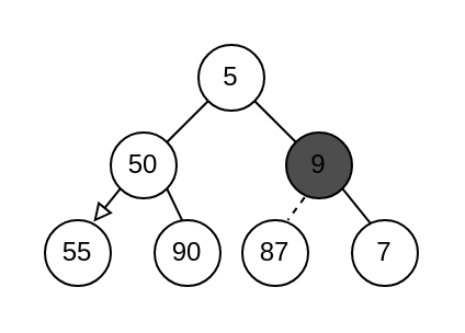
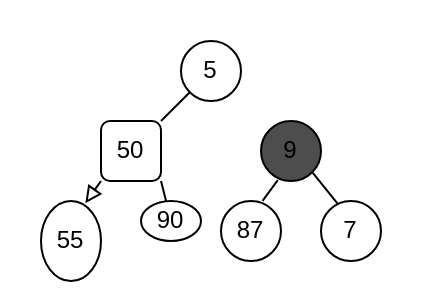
- <mxCell id="7" style="edgeStyle=none;html=1;exitX=1;exitY=1;exitDx=0;exitDy=0;entryX=0;entryY=0;entryDx=0;entryDy=0;endArrow=none;endFill=0;" parent="1" source="8" target="5" edge="1"><mxGeometry relative="1" as="geometry" /></mxCell>
- <mxCell id="11" value="50" style="ellipse;whiteSpace=wrap;html=1;aspect=fixed;" parent="1" vertex="1"><mxGeometry x="50" y="60" width="30" height="30" as="geometry" /></mxCell>
+ <mxCell id="11" value="50" style="whiteSpace=wrap;html=1;aspect=fixed;rounded=1;" parent="1" vertex="1"><mxGeometry x="50" y="60" width="30" height="30" as="geometry" /></mxCell>
- <mxCell id="3" style="edgeStyle=none;html=1;exitX=0.28;exitY=0.987;exitDx=0;exitDy=0;entryX=0.692;entryY=-0.003;entryDx=0;entryDy=0;entryPerimeter=0;endArrow=none;endFill=0;exitPerimeter=0;dashed=1;" parent="1" source="5" target="2" edge="1"><mxGeometry relative="1" as="geometry" /></mxCell>
+ <mxCell id="3" style="edgeStyle=none;html=1;exitX=0.28;exitY=0.987;exitDx=0;exitDy=0;entryX=0.692;entryY=-0.003;entryDx=0;entryDy=0;entryPerimeter=0;endArrow=none;endFill=0;exitPerimeter=0;" parent="1" source="5" target="2" edge="1"><mxGeometry relative="1" as="geometry" /></mxCell>
- <mxCell id="13" value="55" style="ellipse;whiteSpace=wrap;html=1;aspect=fixed;" parent="1" vertex="1"><mxGeometry x="20" y="100" width="30" height="30" as="geometry" /></mxCell>
+ <mxCell id="13" value="55" style="ellipse;whiteSpace=wrap;html=1;aspect=fixed;" parent="1" vertex="1"><mxGeometry x="20" y="100" width="30" height="40" as="geometry" /></mxCell>
- <mxCell id="12" value="90" style="ellipse;whiteSpace=wrap;html=1;aspect=fixed;" parent="1" vertex="1"><mxGeometry x="70" y="100" width="30" height="30" as="geometry" /></mxCell>
+ <mxCell id="12" value="90" style="ellipse;whiteSpace=wrap;html=1;aspect=fixed;" parent="1" vertex="1"><mxGeometry x="70" y="100" width="30" height="20" as="geometry" /></mxCell>
